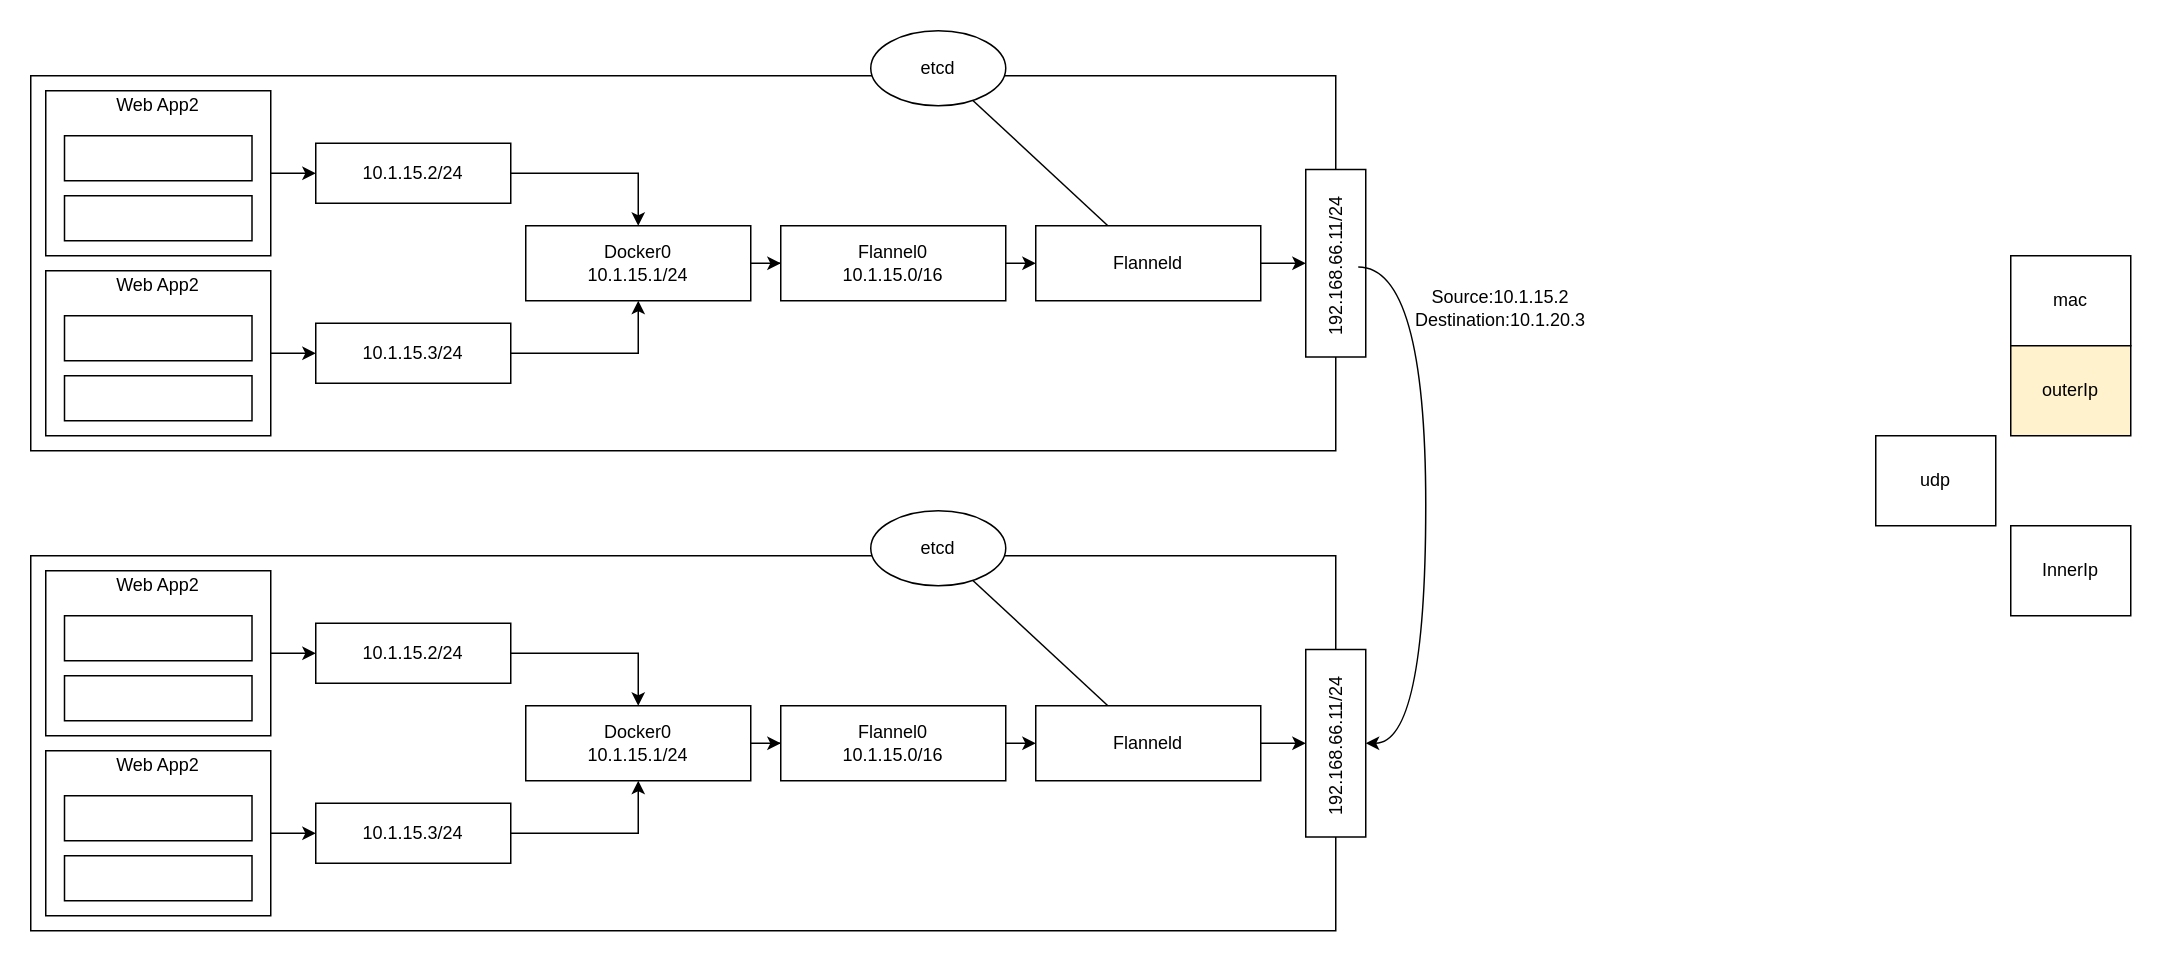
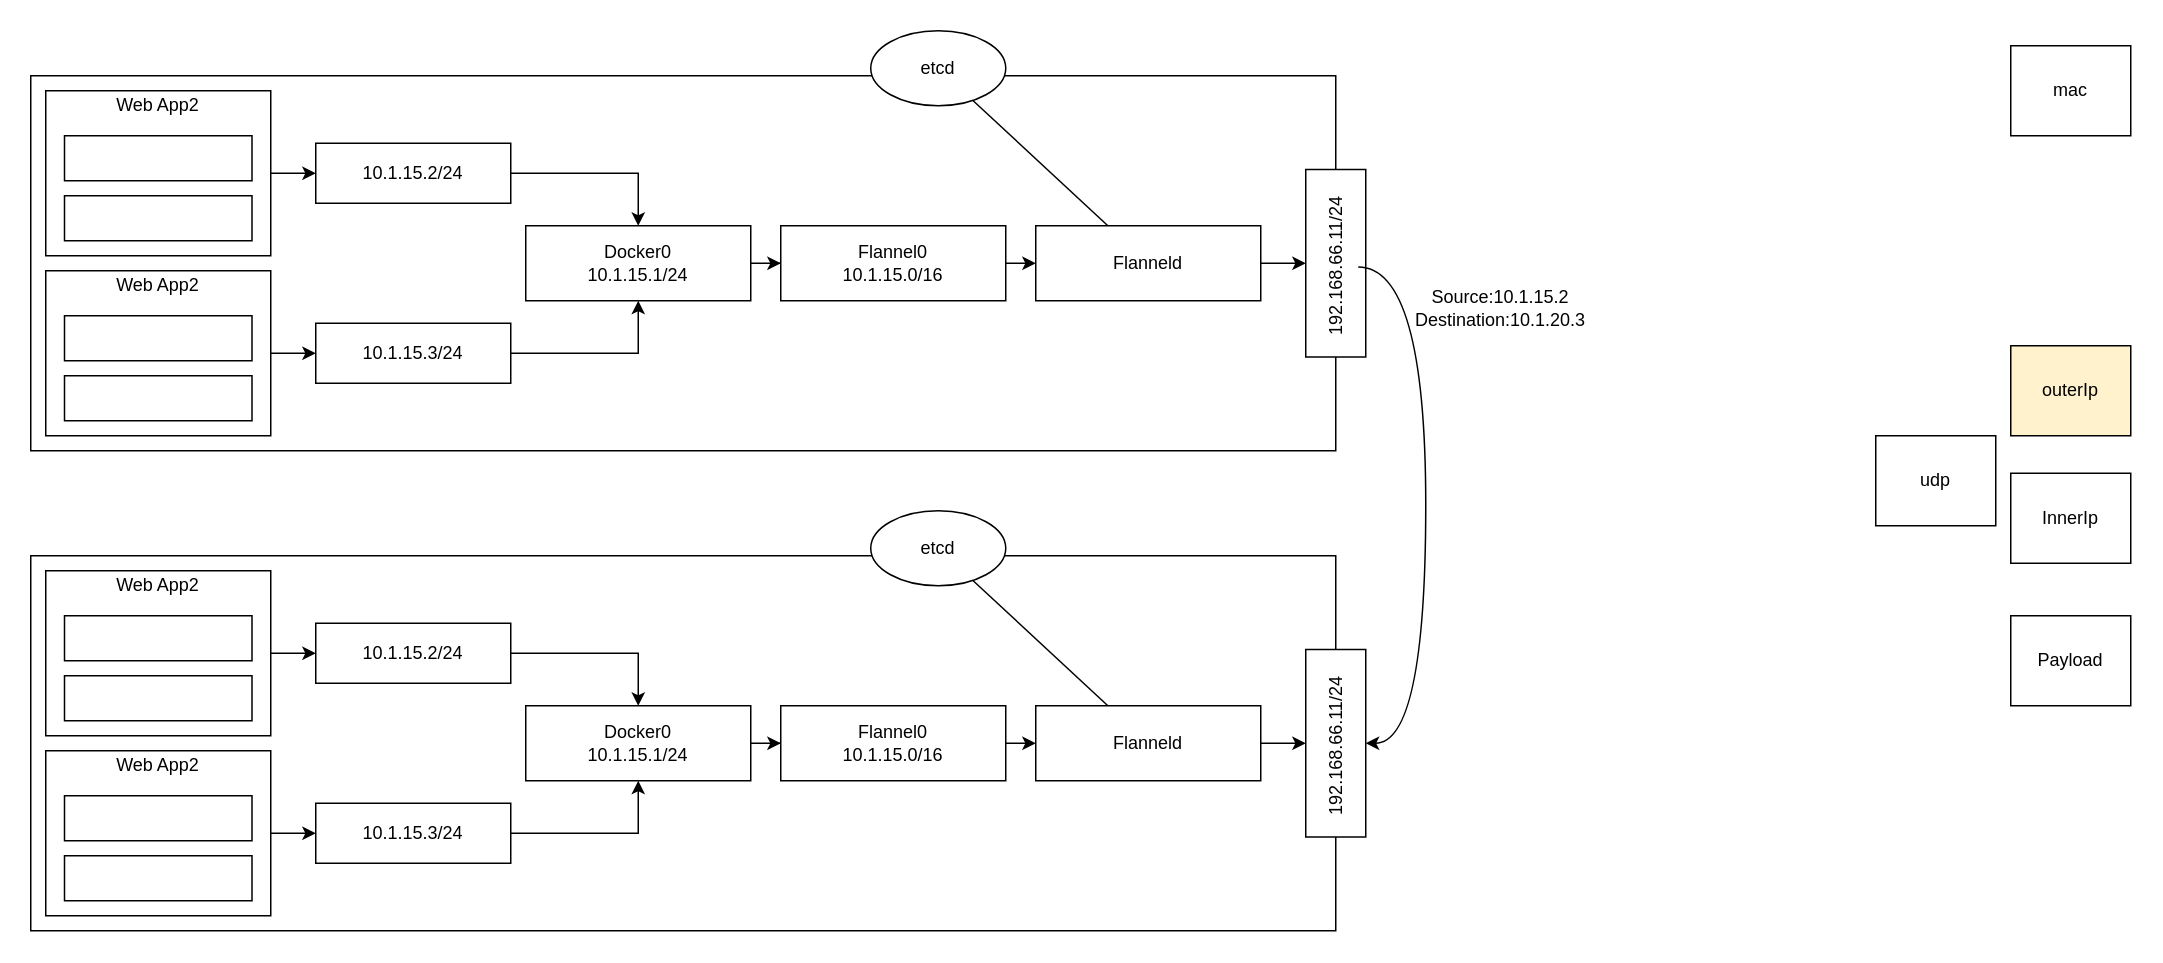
- <mxCell id="54" value="mac" style="rounded=0;whiteSpace=wrap;html=1;" vertex="1" parent="1"><mxGeometry x="1340" y="170" width="80" height="60" as="geometry" /></mxCell>
+ <mxCell id="54" value="mac" style="rounded=0;whiteSpace=wrap;html=1;" vertex="1" parent="1"><mxGeometry x="1340" y="30" width="80" height="60" as="geometry" /></mxCell>
- <mxCell id="57" value="InnerIp" style="rounded=0;whiteSpace=wrap;html=1;" vertex="1" parent="1"><mxGeometry x="1340" y="350" width="80" height="60" as="geometry" /></mxCell>
+ <mxCell id="57" value="InnerIp" style="rounded=0;whiteSpace=wrap;html=1;" vertex="1" parent="1"><mxGeometry x="1340" y="315" width="80" height="60" as="geometry" /></mxCell>
+ <mxCell id="58" value="Payload" style="rounded=0;whiteSpace=wrap;html=1;" vertex="1" parent="1"><mxGeometry x="1340" y="410" width="80" height="60" as="geometry" /></mxCell>
